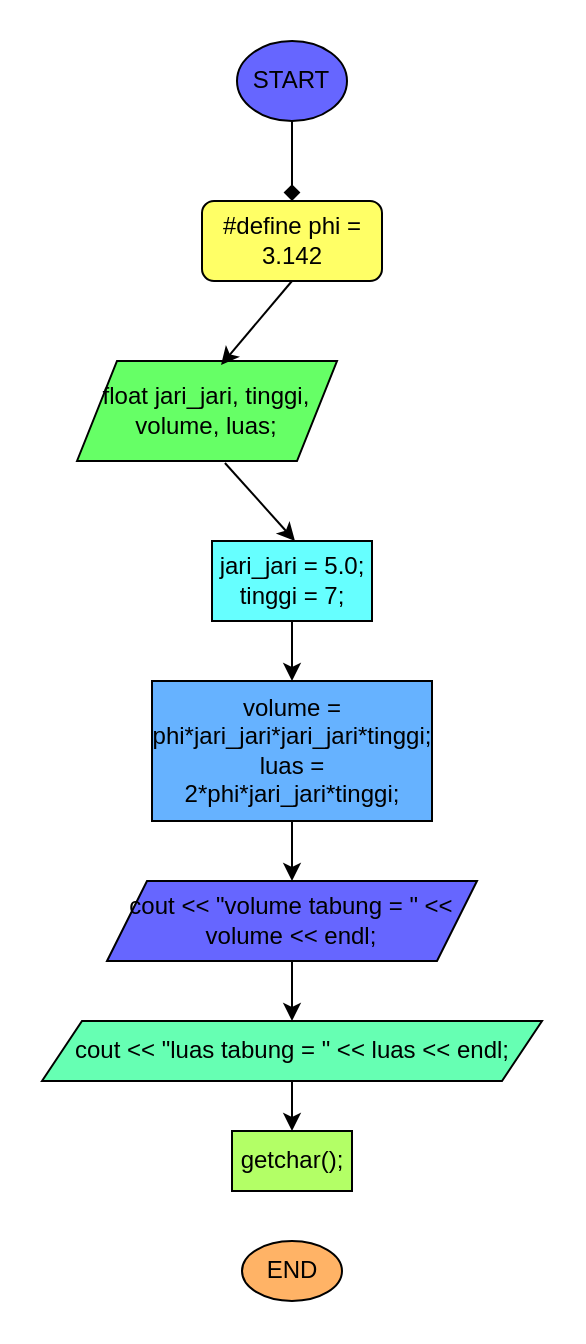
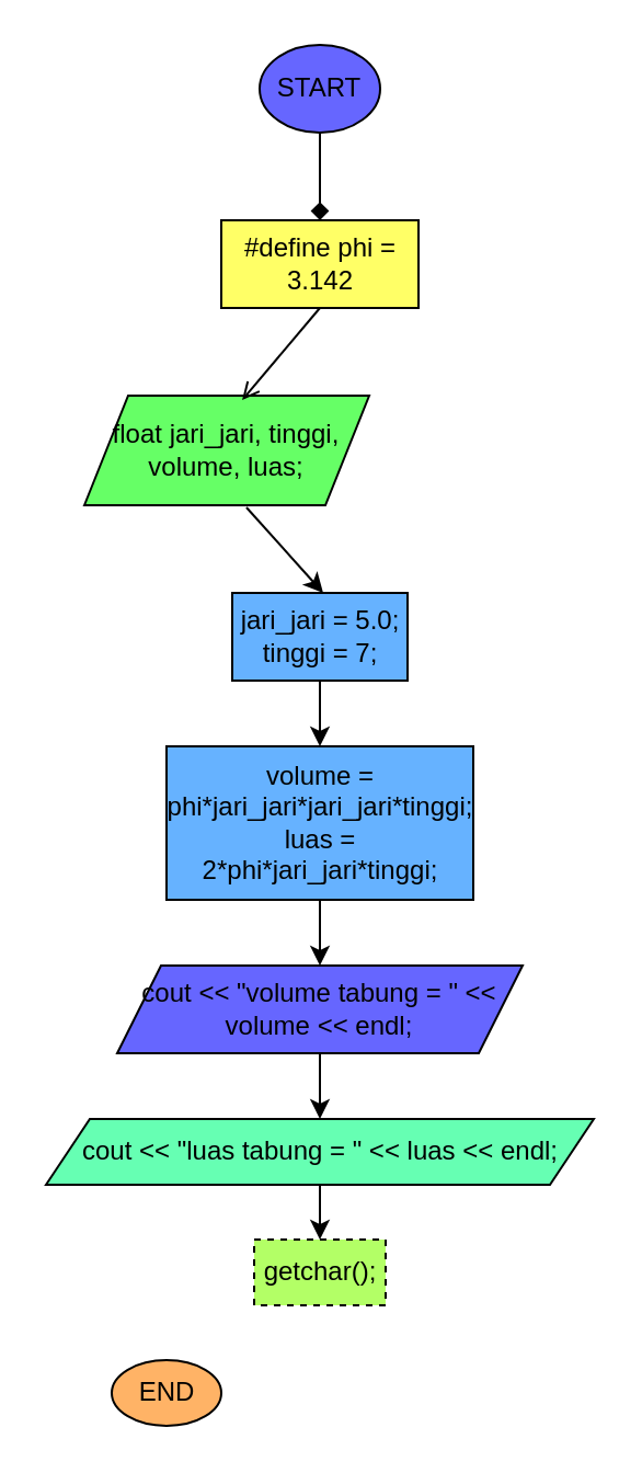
- <mxCell id="3" value="#define phi = 3.142" style="whiteSpace=wrap;html=1;fillColor=#FFFF66;rounded=1;" vertex="1" parent="1"><mxGeometry x="100.5" y="100" width="90" height="40" as="geometry" /></mxCell>
+ <mxCell id="3" value="#define phi = 3.142" style="rounded=0;whiteSpace=wrap;html=1;fillColor=#FFFF66;" vertex="1" parent="1"><mxGeometry x="100.5" y="100" width="90" height="40" as="geometry" /></mxCell>
- <mxCell id="12" value="" style="endArrow=classic;html=1;rounded=0;entryX=0.554;entryY=0.04;entryDx=0;entryDy=0;exitX=0.5;exitY=1;exitDx=0;exitDy=0;entryPerimeter=0;" edge="1" parent="1" source="3" target="4"><mxGeometry width="50" height="50" relative="1" as="geometry"><mxPoint x="253" y="280" as="sourcePoint" /><mxPoint x="303" y="230" as="targetPoint" /></mxGeometry></mxCell>
+ <mxCell id="12" value="" style="endArrow=open;html=1;rounded=0;entryX=0.554;entryY=0.04;entryDx=0;entryDy=0;exitX=0.5;exitY=1;exitDx=0;exitDy=0;entryPerimeter=0;" edge="1" parent="1" source="3" target="4"><mxGeometry width="50" height="50" relative="1" as="geometry"><mxPoint x="253" y="280" as="sourcePoint" /><mxPoint x="303" y="230" as="targetPoint" /></mxGeometry></mxCell>
- <mxCell id="5" value="jari_jari = 5.0;&lt;br&gt;tinggi = 7;" style="rounded=0;whiteSpace=wrap;html=1;fillColor=#66FFFF;" vertex="1" parent="1"><mxGeometry x="105.5" y="270" width="80" height="40" as="geometry" /></mxCell>
+ <mxCell id="5" value="jari_jari = 5.0;&lt;br&gt;tinggi = 7;" style="rounded=0;whiteSpace=wrap;html=1;fillColor=#66b2ff;" vertex="1" parent="1"><mxGeometry x="105.5" y="270" width="80" height="40" as="geometry" /></mxCell>
- <mxCell id="10" value="getchar();" style="rounded=0;whiteSpace=wrap;html=1;fillColor=#B3FF66;" vertex="1" parent="1"><mxGeometry x="115.5" y="565" width="60" height="30" as="geometry" /></mxCell>
+ <mxCell id="10" value="getchar();" style="rounded=0;whiteSpace=wrap;html=1;fillColor=#B3FF66;dashed=1;" vertex="1" parent="1"><mxGeometry x="115.5" y="565" width="60" height="30" as="geometry" /></mxCell>
- <mxCell id="11" value="END" style="ellipse;whiteSpace=wrap;html=1;fillColor=#FFB366;" vertex="1" parent="1"><mxGeometry x="120.5" y="620" width="50" height="30" as="geometry" /></mxCell>
+ <mxCell id="11" value="END" style="ellipse;whiteSpace=wrap;html=1;fillColor=#FFB366;" vertex="1" parent="1"><mxGeometry x="50.5" y="620" width="50" height="30" as="geometry" /></mxCell>
